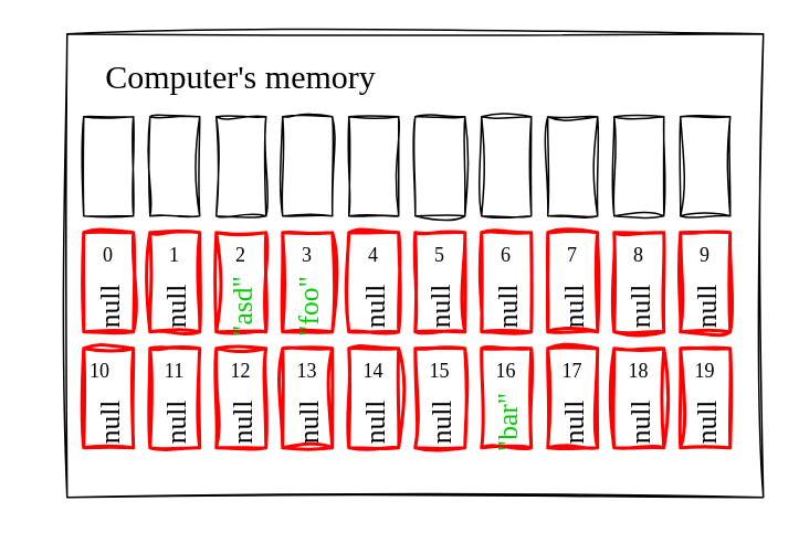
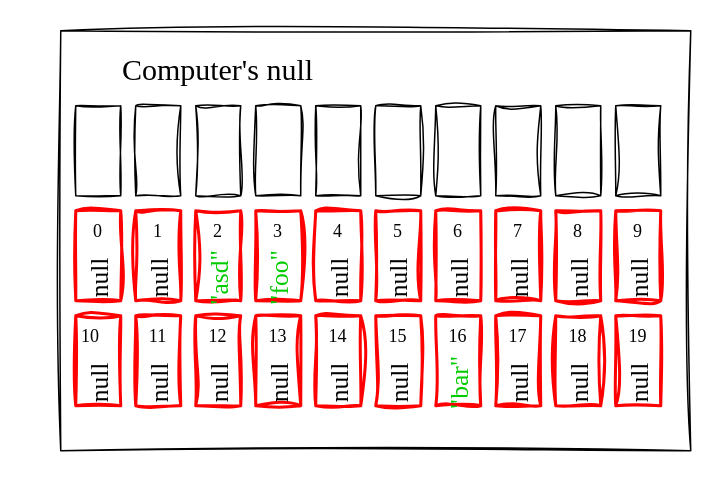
- <mxCell id="3" value="Computer's memory" style="text;html=1;strokeColor=none;fillColor=none;align=center;verticalAlign=middle;whiteSpace=wrap;rounded=0;fontSize=20;fontFamily=Architects Daughter;" vertex="1" parent="1"><mxGeometry x="20" y="30" width="250" height="30" as="geometry" /></mxCell>
+ <mxCell id="3" value="Computer's null" style="text;html=1;strokeColor=none;fillColor=none;align=center;verticalAlign=middle;whiteSpace=wrap;rounded=0;fontSize=20;fontFamily=Architects Daughter;" vertex="1" parent="1"><mxGeometry x="20" y="30" width="250" height="30" as="geometry" /></mxCell>
